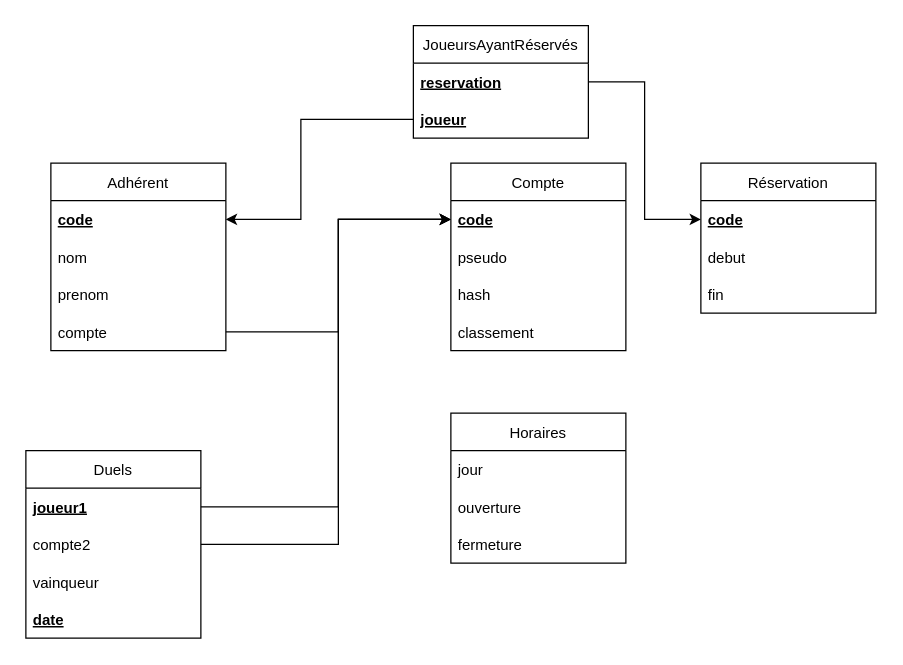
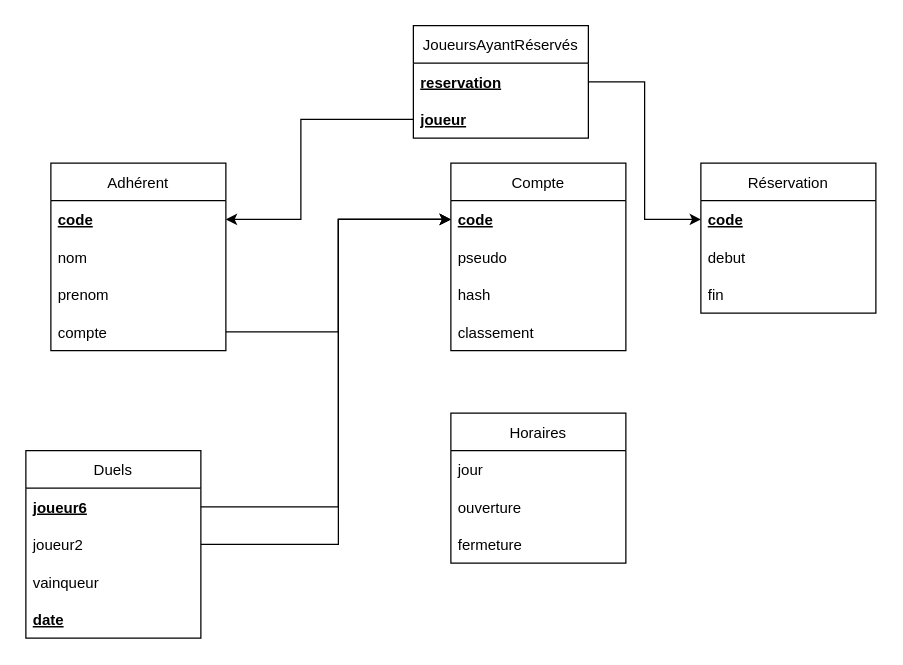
- <mxCell id="27" value="joueur1" style="text;strokeColor=none;fillColor=none;align=left;verticalAlign=middle;spacingLeft=4;spacingRight=4;overflow=hidden;points=[[0,0.5],[1,0.5]];portConstraint=eastwest;rotatable=0;fontStyle=5" vertex="1" parent="26"><mxGeometry y="30" width="140" height="30" as="geometry" /></mxCell>
+ <mxCell id="27" value="joueur6" style="text;strokeColor=none;fillColor=none;align=left;verticalAlign=middle;spacingLeft=4;spacingRight=4;overflow=hidden;points=[[0,0.5],[1,0.5]];portConstraint=eastwest;rotatable=0;fontStyle=5" vertex="1" parent="26"><mxGeometry y="30" width="140" height="30" as="geometry" /></mxCell>
- <mxCell id="28" value="compte2" style="text;strokeColor=none;fillColor=none;align=left;verticalAlign=middle;spacingLeft=4;spacingRight=4;overflow=hidden;points=[[0,0.5],[1,0.5]];portConstraint=eastwest;rotatable=0;fontStyle=0" vertex="1" parent="26"><mxGeometry y="60" width="140" height="30" as="geometry" /></mxCell>
+ <mxCell id="28" value="joueur2" style="text;strokeColor=none;fillColor=none;align=left;verticalAlign=middle;spacingLeft=4;spacingRight=4;overflow=hidden;points=[[0,0.5],[1,0.5]];portConstraint=eastwest;rotatable=0;fontStyle=0" vertex="1" parent="26"><mxGeometry y="60" width="140" height="30" as="geometry" /></mxCell>
